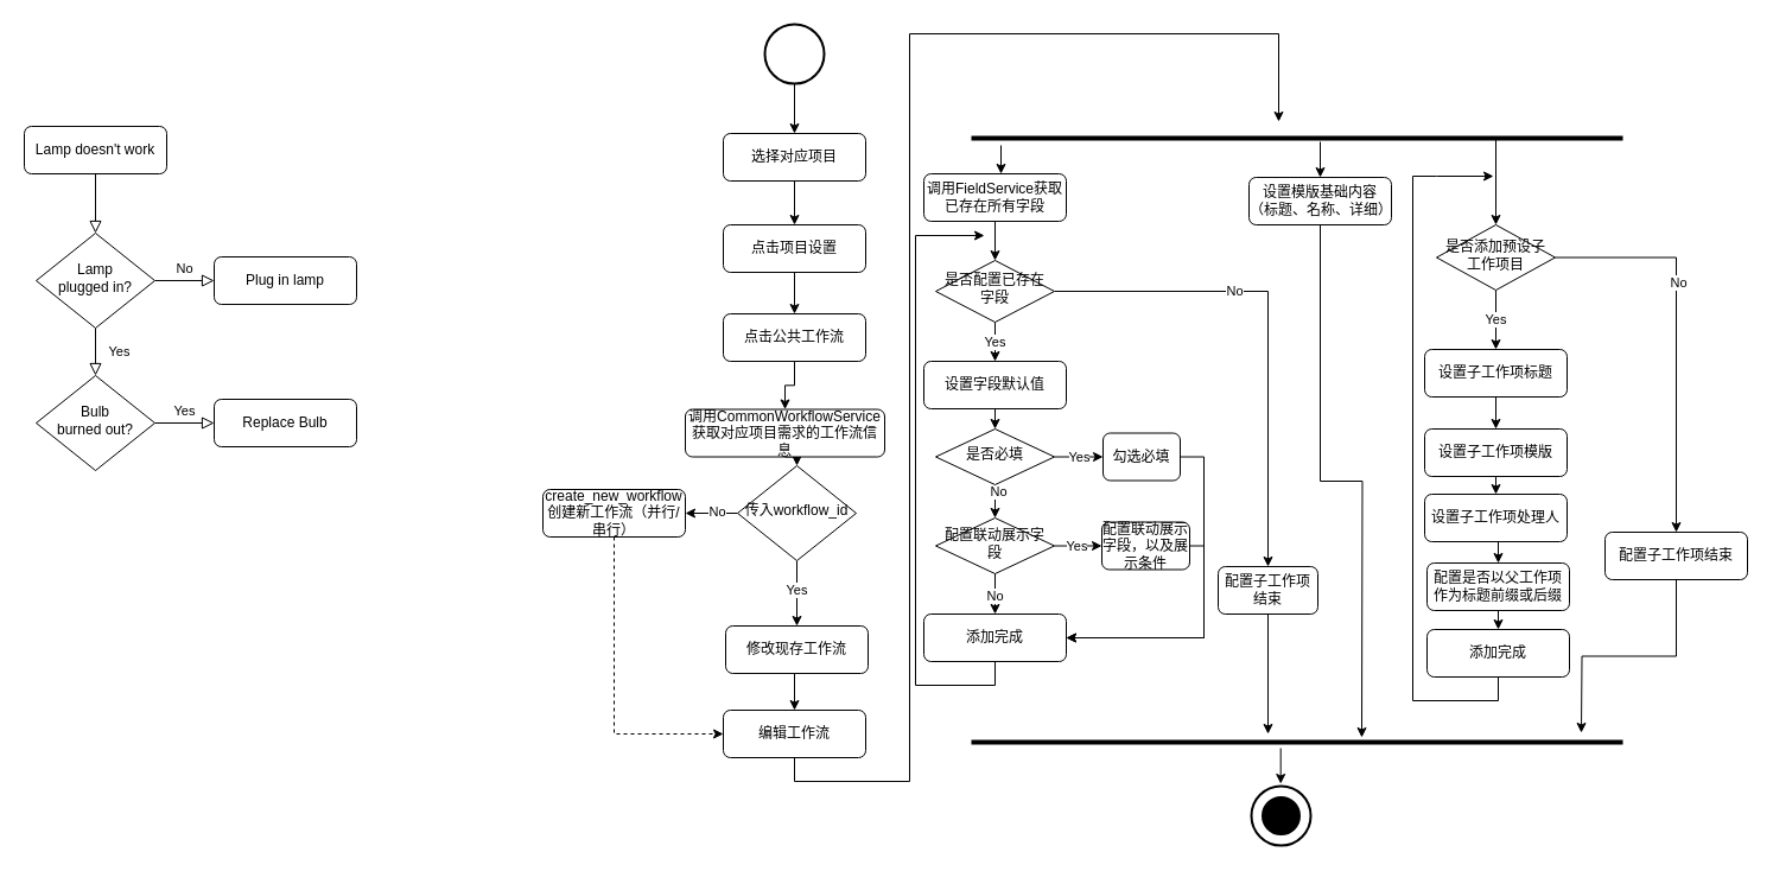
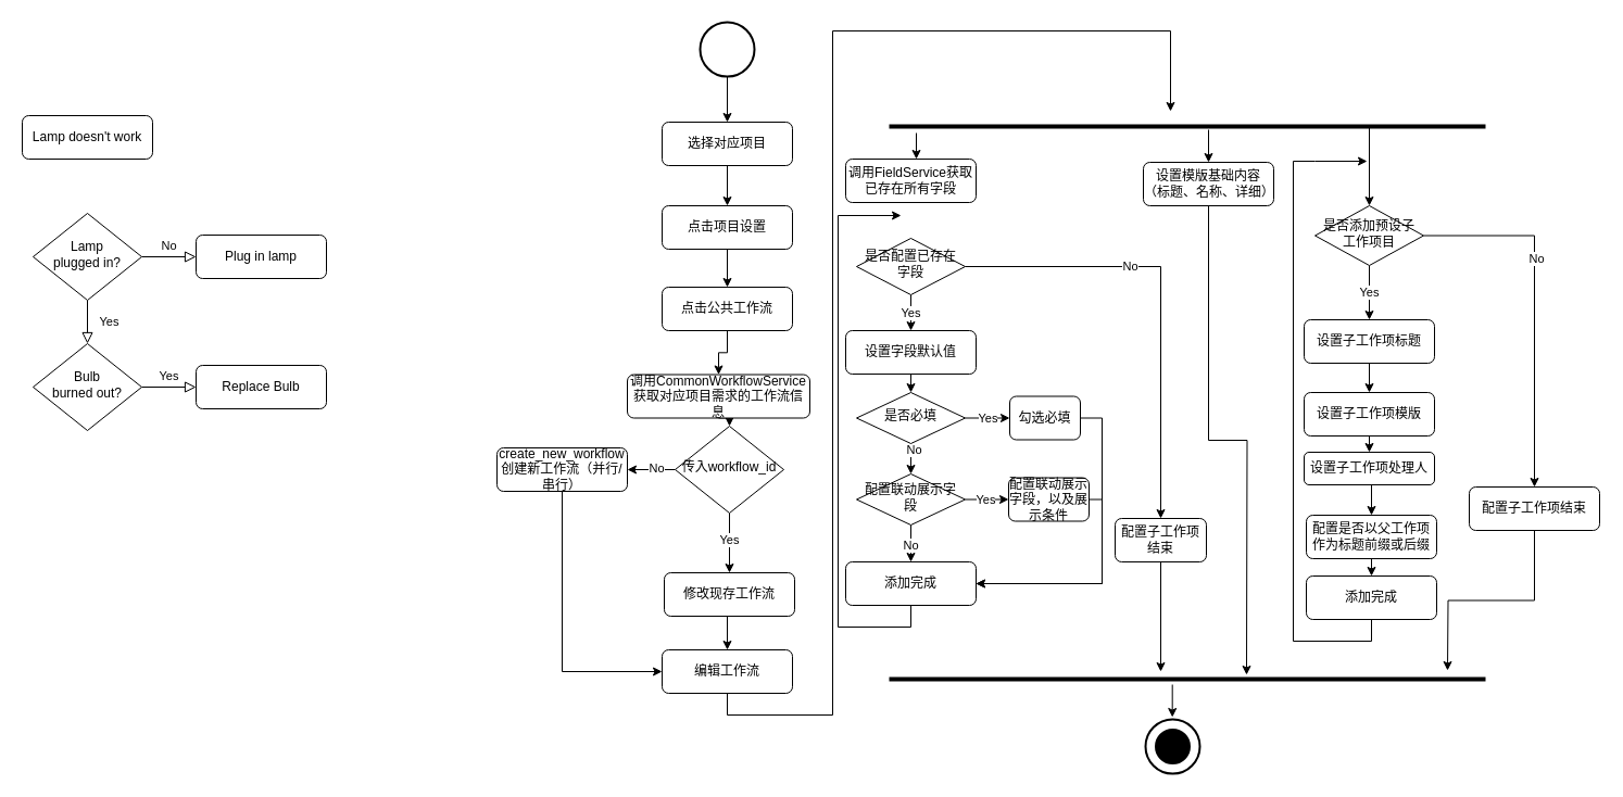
- <mxCell id="2" value="" style="rounded=0;html=1;jettySize=auto;orthogonalLoop=1;fontSize=11;endArrow=block;endFill=0;endSize=8;strokeWidth=1;shadow=0;labelBackgroundColor=none;edgeStyle=orthogonalEdgeStyle;" parent="1" source="3" target="6" edge="1"><mxGeometry relative="1" as="geometry" /></mxCell>
- <mxCell id="81" style="edgeStyle=orthogonalEdgeStyle;rounded=0;orthogonalLoop=1;jettySize=auto;html=1;exitX=0.5;exitY=1;exitDx=0;exitDy=0;entryX=0.5;entryY=0;entryDx=0;entryDy=0;" parent="1" source="82" target="59" edge="1"><mxGeometry relative="1" as="geometry" /></mxCell>
- <mxCell id="48" value="设置子工作项处理人" style="rounded=1;whiteSpace=wrap;html=1;fontSize=12;glass=0;strokeWidth=1;shadow=0;" parent="1" vertex="1"><mxGeometry x="1200" y="416" width="120" height="40" as="geometry" /></mxCell>
+ <mxCell id="48" value="设置子工作项处理人" style="rounded=1;whiteSpace=wrap;html=1;fontSize=12;glass=0;strokeWidth=1;shadow=0;" parent="1" vertex="1"><mxGeometry x="1200" y="416" width="120" height="30" as="geometry" /></mxCell>
- <mxCell id="24" style="edgeStyle=orthogonalEdgeStyle;rounded=0;orthogonalLoop=1;jettySize=auto;html=1;exitX=0.5;exitY=1;exitDx=0;exitDy=0;entryX=0;entryY=0.5;entryDx=0;entryDy=0;dashed=1;" parent="1" source="25" target="23" edge="1"><mxGeometry relative="1" as="geometry" /></mxCell>
+ <mxCell id="24" style="edgeStyle=orthogonalEdgeStyle;rounded=0;orthogonalLoop=1;jettySize=auto;html=1;exitX=0.5;exitY=1;exitDx=0;exitDy=0;entryX=0;entryY=0.5;entryDx=0;entryDy=0;" parent="1" source="25" target="23" edge="1"><mxGeometry relative="1" as="geometry" /></mxCell>
